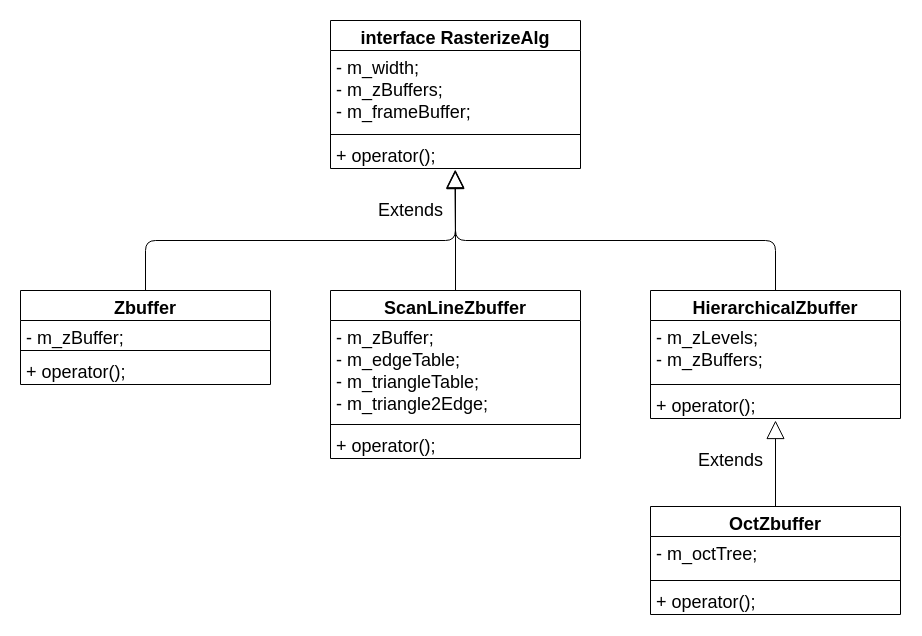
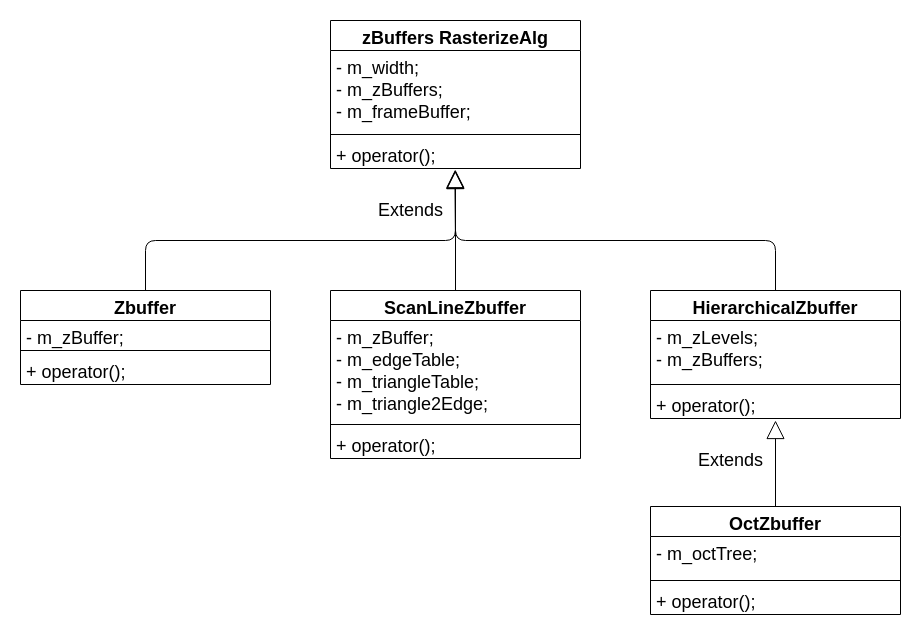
- <mxCell id="14" value="interface RasterizeAlg" style="swimlane;fontStyle=1;align=center;verticalAlign=top;childLayout=stackLayout;horizontal=1;startSize=30;horizontalStack=0;resizeParent=1;resizeParentMax=0;resizeLast=0;collapsible=1;marginBottom=0;fontSize=18;" vertex="1" parent="1"><mxGeometry x="330" y="20" width="250" height="148" as="geometry" /></mxCell>
+ <mxCell id="14" value="zBuffers RasterizeAlg" style="swimlane;fontStyle=1;align=center;verticalAlign=top;childLayout=stackLayout;horizontal=1;startSize=30;horizontalStack=0;resizeParent=1;resizeParentMax=0;resizeLast=0;collapsible=1;marginBottom=0;fontSize=18;" vertex="1" parent="1"><mxGeometry x="330" y="20" width="250" height="148" as="geometry" /></mxCell>
